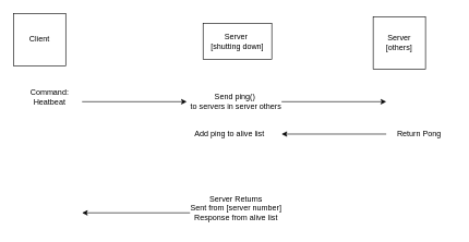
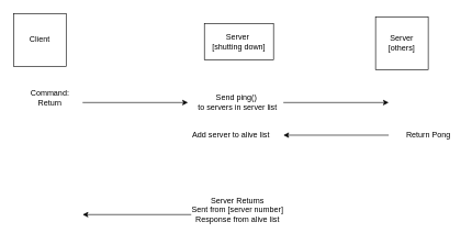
- <mxCell id="9" value="Command:&lt;div&gt;Heatbeat&lt;/div&gt;" style="text;html=1;align=center;verticalAlign=middle;resizable=0;points=[];autosize=1;strokeColor=none;fillColor=none;" parent="1" vertex="1"><mxGeometry x="35" y="128" width="80" height="40" as="geometry" /></mxCell>
+ <mxCell id="9" value="Command:&lt;div&gt;Return&lt;/div&gt;" style="text;html=1;align=center;verticalAlign=middle;resizable=0;points=[];autosize=1;strokeColor=none;fillColor=none;" parent="1" vertex="1"><mxGeometry x="35" y="128" width="80" height="40" as="geometry" /></mxCell>
- <mxCell id="10" value="Send ping()&amp;nbsp;&lt;div&gt;to servers in server others&lt;/div&gt;" style="text;html=1;align=center;verticalAlign=middle;resizable=0;points=[];autosize=1;strokeColor=none;fillColor=none;" parent="1" vertex="1"><mxGeometry x="290" y="135" width="140" height="40" as="geometry" /></mxCell>
+ <mxCell id="10" value="Send ping()&amp;nbsp;&lt;div&gt;to servers in server list&lt;/div&gt;" style="text;html=1;align=center;verticalAlign=middle;resizable=0;points=[];autosize=1;strokeColor=none;fillColor=none;" parent="1" vertex="1"><mxGeometry x="290" y="135" width="140" height="40" as="geometry" /></mxCell>
- <mxCell id="13" value="Add ping to alive list" style="text;html=1;align=center;verticalAlign=middle;resizable=0;points=[];autosize=1;strokeColor=none;fillColor=none;" vertex="1" parent="1"><mxGeometry x="280" y="190" width="140" height="30" as="geometry" /></mxCell>
+ <mxCell id="13" value="Add server to alive list" style="text;html=1;align=center;verticalAlign=middle;resizable=0;points=[];autosize=1;strokeColor=none;fillColor=none;" vertex="1" parent="1"><mxGeometry x="280" y="190" width="140" height="30" as="geometry" /></mxCell>
- <mxCell id="6" value="Return Pong" style="text;html=1;align=center;verticalAlign=middle;resizable=0;points=[];autosize=1;strokeColor=none;fillColor=none;" parent="1" vertex="1"><mxGeometry x="595" y="190" width="90" height="30" as="geometry" /></mxCell>
+ <mxCell id="6" value="Return Pong" style="text;html=1;align=center;verticalAlign=middle;resizable=0;points=[];autosize=1;strokeColor=none;fillColor=none;" parent="1" vertex="1"><mxGeometry x="605" y="190" width="90" height="30" as="geometry" /></mxCell>
